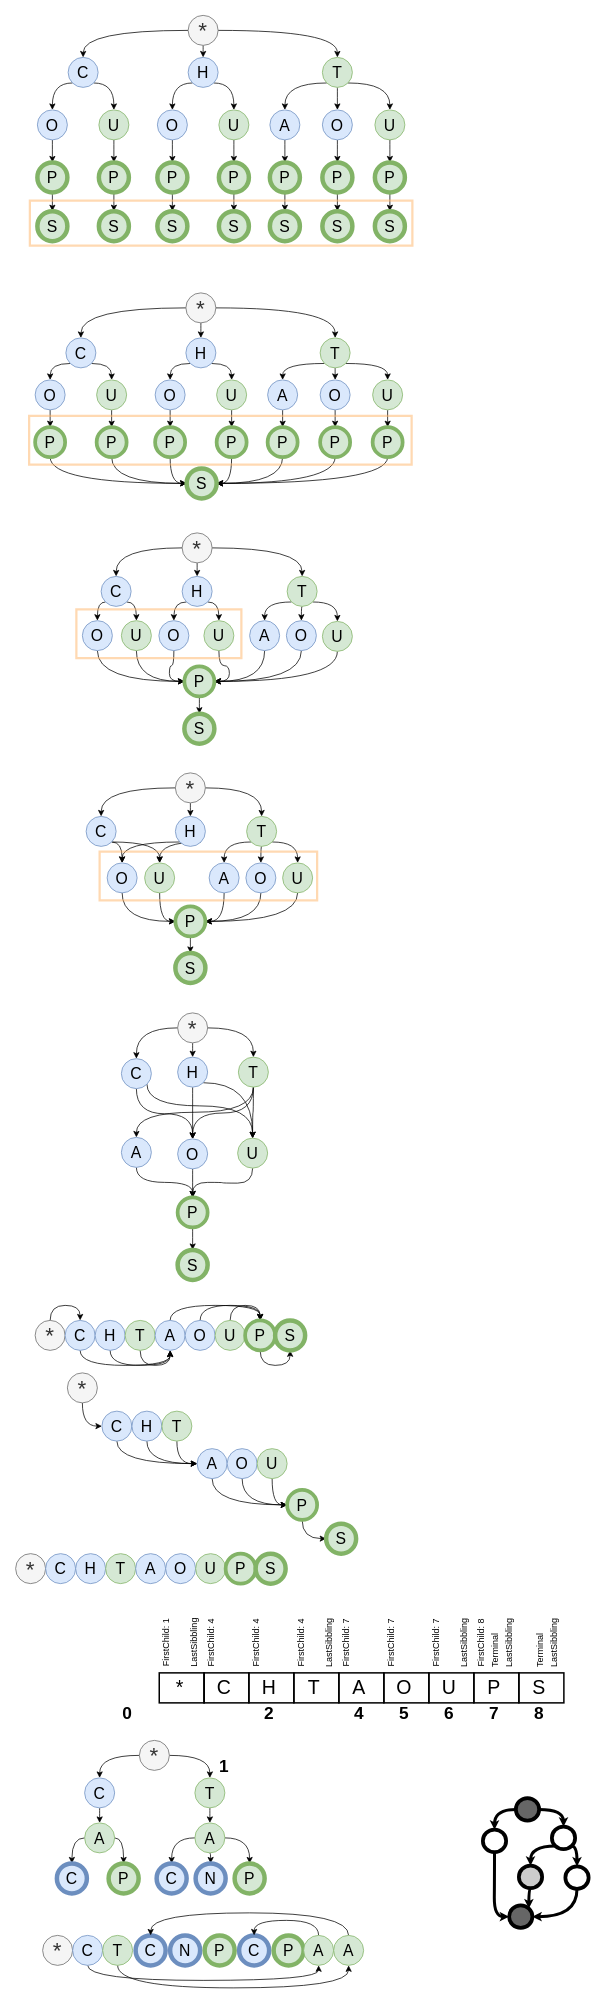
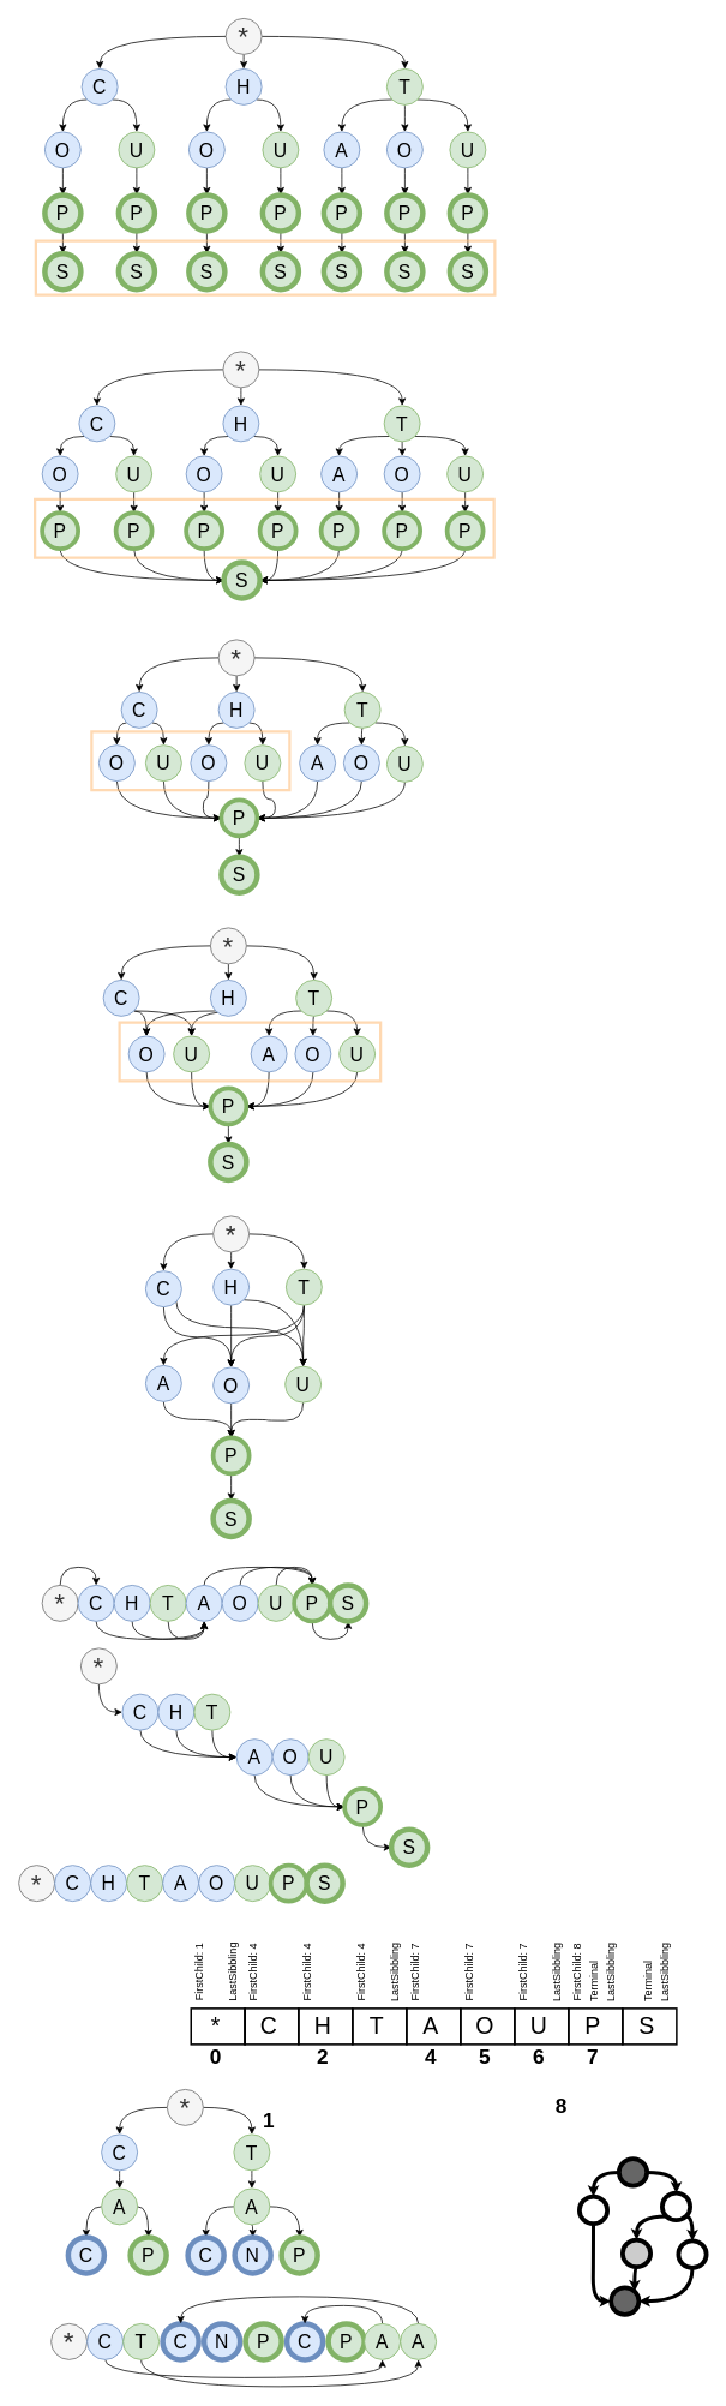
- <mxCell id="294" value="&lt;font style=&quot;font-size: 23px&quot;&gt;&lt;b&gt;0&lt;/b&gt;&lt;/font&gt;" style="text;html=1;strokeColor=none;fillColor=none;align=center;verticalAlign=middle;whiteSpace=wrap;rounded=0;" vertex="1" parent="1"><mxGeometry x="148.5" y="2274" width="40" height="20" as="geometry" /></mxCell>
+ <mxCell id="294" value="&lt;font style=&quot;font-size: 23px&quot;&gt;&lt;b&gt;0&lt;/b&gt;&lt;/font&gt;" style="text;html=1;strokeColor=none;fillColor=none;align=center;verticalAlign=middle;whiteSpace=wrap;rounded=0;" vertex="1" parent="1"><mxGeometry x="218.5" y="2274" width="40" height="20" as="geometry" /></mxCell>
- <mxCell id="289" value="&lt;font style=&quot;font-size: 23px&quot;&gt;&lt;b&gt;8&lt;/b&gt;&lt;/font&gt;" style="text;html=1;strokeColor=none;fillColor=none;align=center;verticalAlign=middle;whiteSpace=wrap;rounded=0;" vertex="1" parent="1"><mxGeometry x="698" y="2274" width="40" height="20" as="geometry" /></mxCell>
+ <mxCell id="289" value="&lt;font style=&quot;font-size: 23px&quot;&gt;&lt;b&gt;8&lt;/b&gt;&lt;/font&gt;" style="text;html=1;strokeColor=none;fillColor=none;align=center;verticalAlign=middle;whiteSpace=wrap;rounded=0;" vertex="1" parent="1"><mxGeometry x="603" y="2329" width="40" height="20" as="geometry" /></mxCell>
